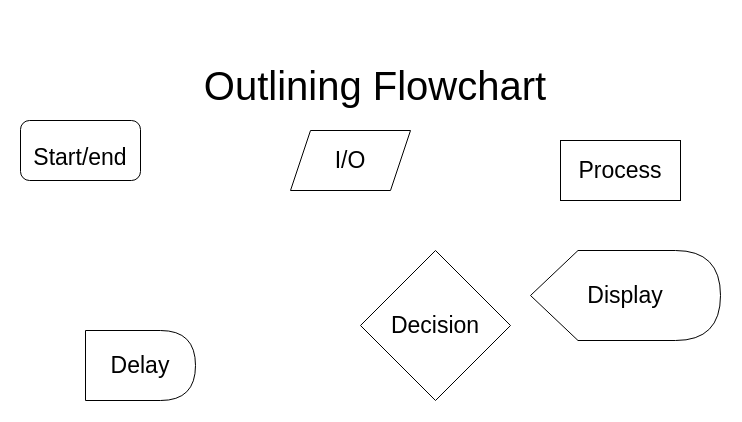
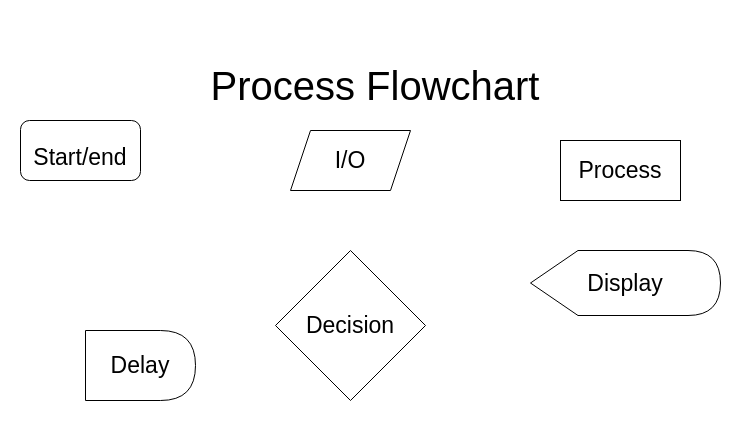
- <mxCell id="2" value="Outlining Flowchart" style="text;html=1;strokeColor=none;fillColor=none;align=center;verticalAlign=middle;whiteSpace=wrap;rounded=0;fontSize=40;" vertex="1" parent="1"><mxGeometry x="110" y="20" width="530" height="130" as="geometry" /></mxCell>
+ <mxCell id="2" value="Process Flowchart" style="text;html=1;strokeColor=none;fillColor=none;align=center;verticalAlign=middle;whiteSpace=wrap;rounded=0;fontSize=40;" vertex="1" parent="1"><mxGeometry x="110" y="20" width="530" height="130" as="geometry" /></mxCell>
- <mxCell id="7" value="Display" style="shape=display;whiteSpace=wrap;html=1;fontSize=23;" vertex="1" parent="1"><mxGeometry x="530" y="250" width="190" height="90" as="geometry" /></mxCell>
+ <mxCell id="7" value="Display" style="shape=display;whiteSpace=wrap;html=1;fontSize=23;" vertex="1" parent="1"><mxGeometry x="530" y="250" width="190" height="65" as="geometry" /></mxCell>
- <mxCell id="6" value="Decision" style="rhombus;whiteSpace=wrap;html=1;fontSize=23;" vertex="1" parent="1"><mxGeometry x="360" y="250" width="150" height="150" as="geometry" /></mxCell>
+ <mxCell id="6" value="Decision" style="rhombus;whiteSpace=wrap;html=1;fontSize=23;" vertex="1" parent="1"><mxGeometry x="275" y="250" width="150" height="150" as="geometry" /></mxCell>
